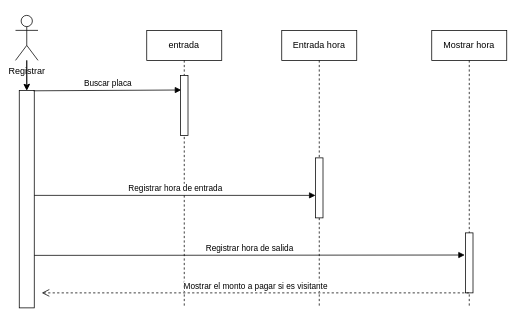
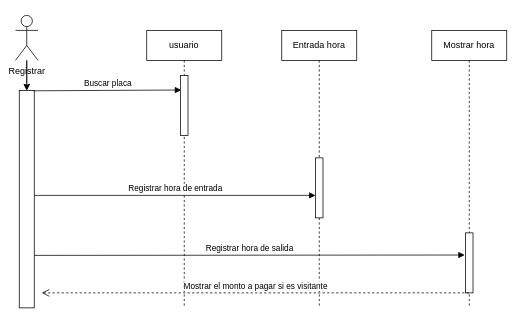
- <mxCell id="7" value="entrada" style="shape=umlLifeline;perimeter=lifelinePerimeter;whiteSpace=wrap;html=1;container=1;collapsible=0;recursiveResize=0;outlineConnect=0;" vertex="1" parent="1"><mxGeometry x="195" y="40" width="100" height="370" as="geometry" /></mxCell>
+ <mxCell id="7" value="usuario" style="shape=umlLifeline;perimeter=lifelinePerimeter;whiteSpace=wrap;html=1;container=1;collapsible=0;recursiveResize=0;outlineConnect=0;" vertex="1" parent="1"><mxGeometry x="195" y="40" width="100" height="370" as="geometry" /></mxCell>
